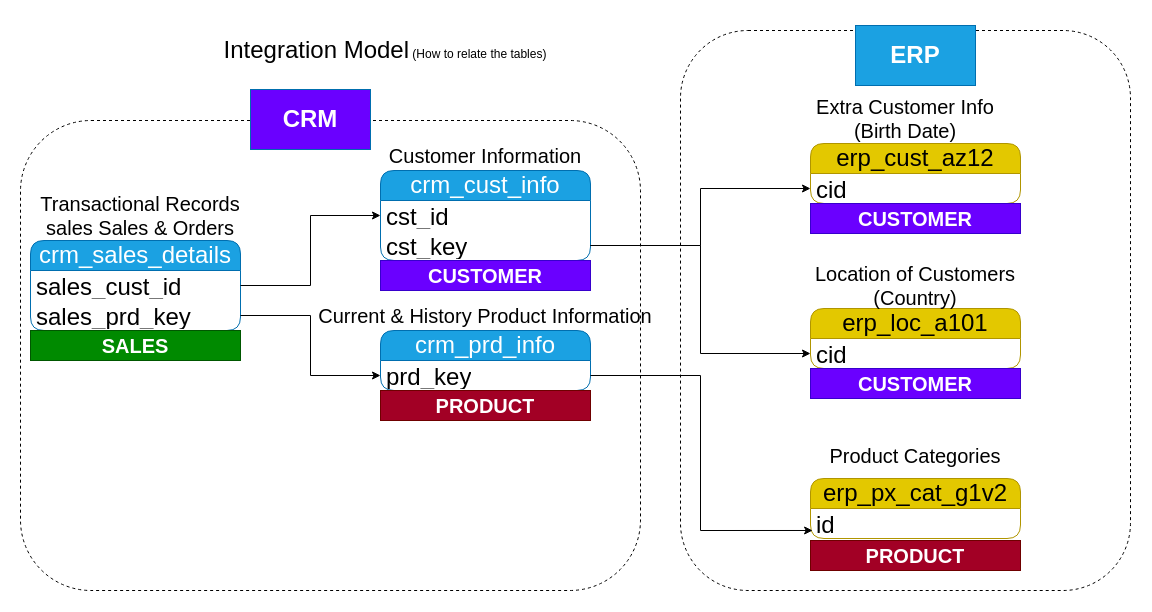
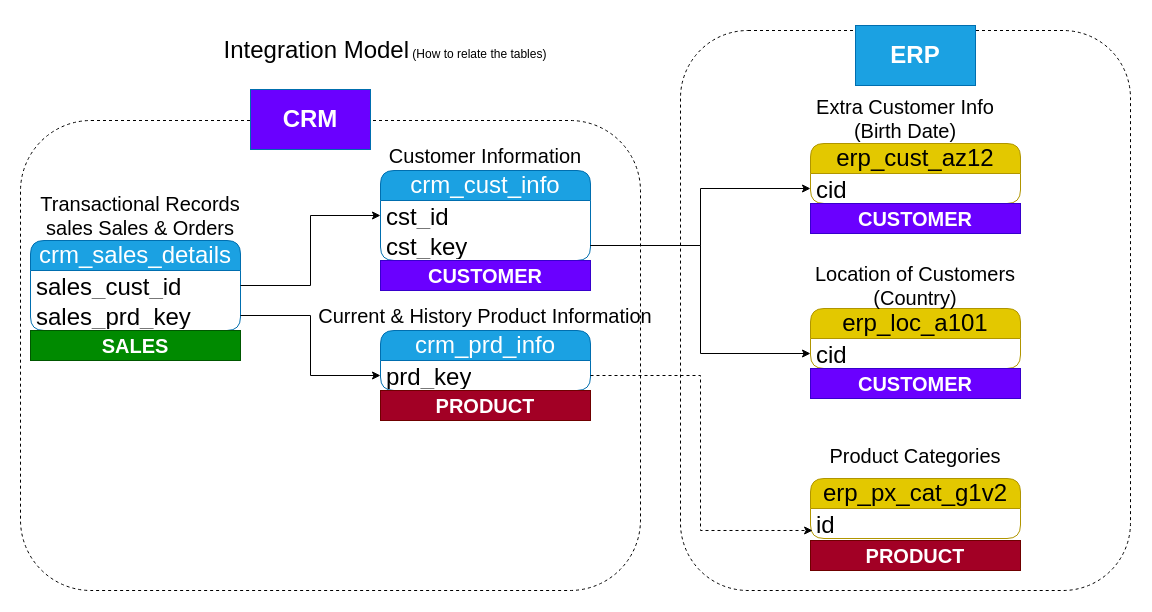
- <mxCell id="29" style="edgeStyle=orthogonalEdgeStyle;rounded=0;orthogonalLoop=1;jettySize=auto;html=1;entryX=0.01;entryY=0.733;entryDx=0;entryDy=0;entryPerimeter=0;" parent="1" source="10" target="27" edge="1"><mxGeometry relative="1" as="geometry" /></mxCell>
+ <mxCell id="29" style="edgeStyle=orthogonalEdgeStyle;rounded=0;orthogonalLoop=1;jettySize=auto;html=1;entryX=0.01;entryY=0.733;entryDx=0;entryDy=0;entryPerimeter=0;dashed=1;" parent="1" source="10" target="27" edge="1"><mxGeometry relative="1" as="geometry" /></mxCell>
